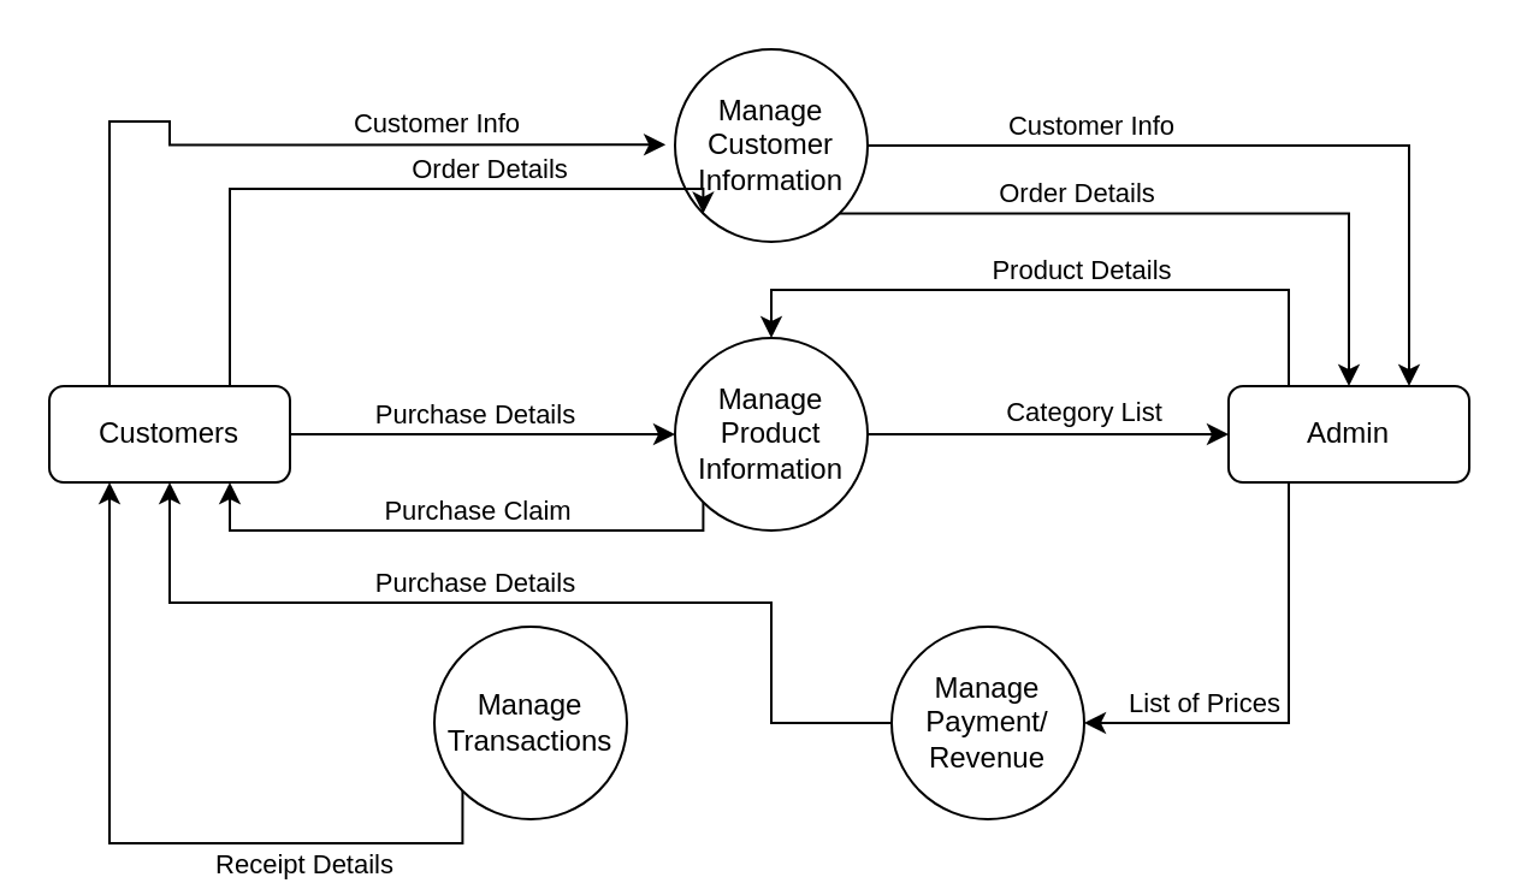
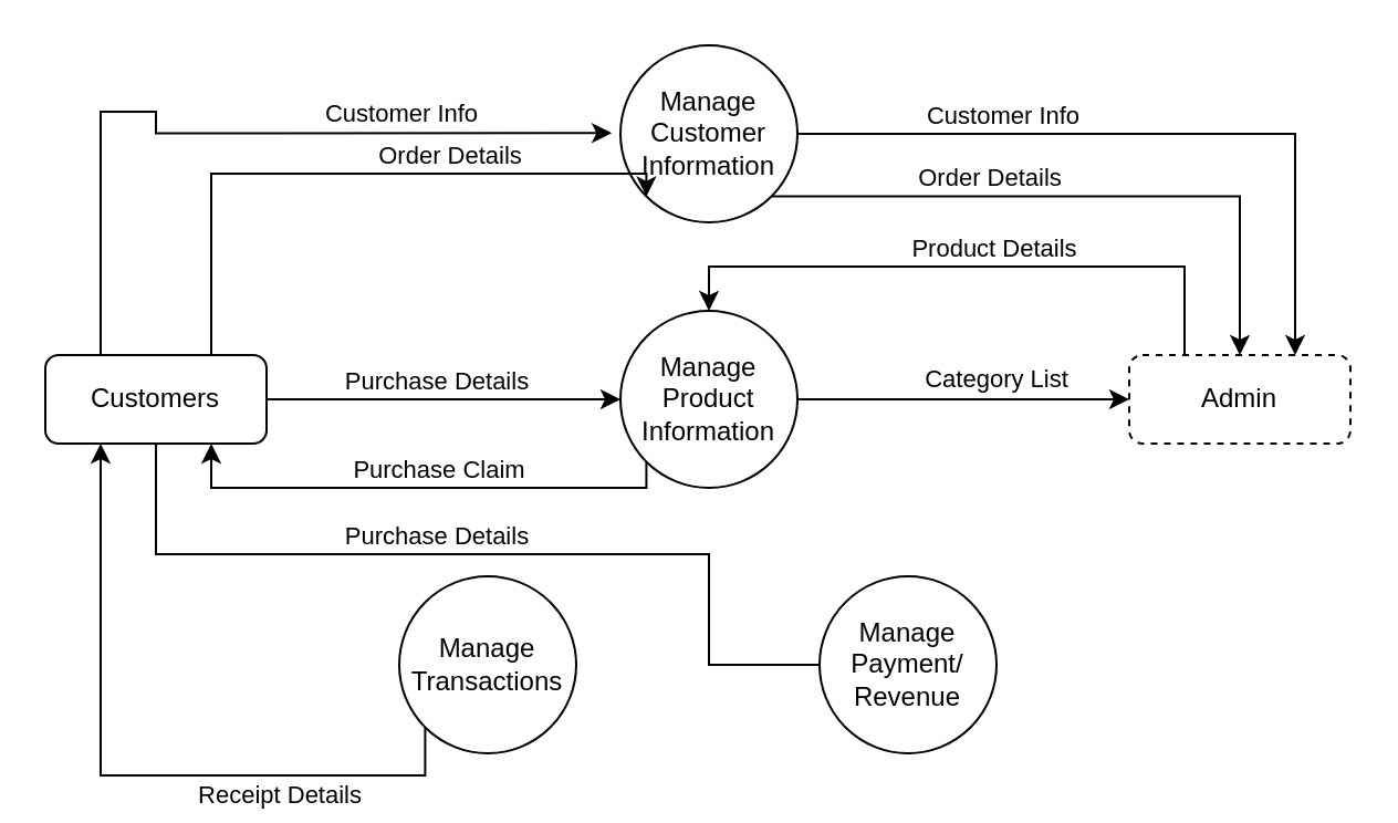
- <mxCell id="29" value="Admin" style="rounded=1;whiteSpace=wrap;html=1;" vertex="1" parent="1"><mxGeometry x="510" y="160" width="100" height="40" as="geometry" /></mxCell>
+ <mxCell id="29" value="Admin" style="rounded=1;whiteSpace=wrap;html=1;dashed=1;" vertex="1" parent="1"><mxGeometry x="510" y="160" width="100" height="40" as="geometry" /></mxCell>
- <mxCell id="15" style="edgeStyle=orthogonalEdgeStyle;rounded=0;orthogonalLoop=1;jettySize=auto;html=1;exitX=0;exitY=0.5;exitDx=0;exitDy=0;entryX=0.5;entryY=1;entryDx=0;entryDy=0;" edge="1" parent="1" source="17" target="24"><mxGeometry relative="1" as="geometry"><Array as="points"><mxPoint x="320" y="300" /><mxPoint x="320" y="250" /><mxPoint x="70" y="250" /></Array></mxGeometry></mxCell>
+ <mxCell id="15" style="edgeStyle=orthogonalEdgeStyle;rounded=0;orthogonalLoop=1;jettySize=auto;html=1;exitX=0;exitY=0.5;exitDx=0;exitDy=0;entryX=0.5;entryY=1;entryDx=0;entryDy=0;endArrow=none;" edge="1" parent="1" source="17" target="24"><mxGeometry relative="1" as="geometry"><Array as="points"><mxPoint x="320" y="300" /><mxPoint x="320" y="250" /><mxPoint x="70" y="250" /></Array></mxGeometry></mxCell>
- <mxCell id="27" style="edgeStyle=orthogonalEdgeStyle;rounded=0;orthogonalLoop=1;jettySize=auto;html=1;exitX=0.25;exitY=1;exitDx=0;exitDy=0;entryX=1;entryY=0.5;entryDx=0;entryDy=0;" edge="1" parent="1" source="29" target="17"><mxGeometry relative="1" as="geometry" /></mxCell>
- <mxCell id="28" value="List of Prices" style="edgeLabel;html=1;align=center;verticalAlign=middle;resizable=0;points=[];" vertex="1" connectable="0" parent="27"><mxGeometry x="0.442" y="1" relative="1" as="geometry"><mxPoint x="-3" y="-10" as="offset" /></mxGeometry></mxCell>
